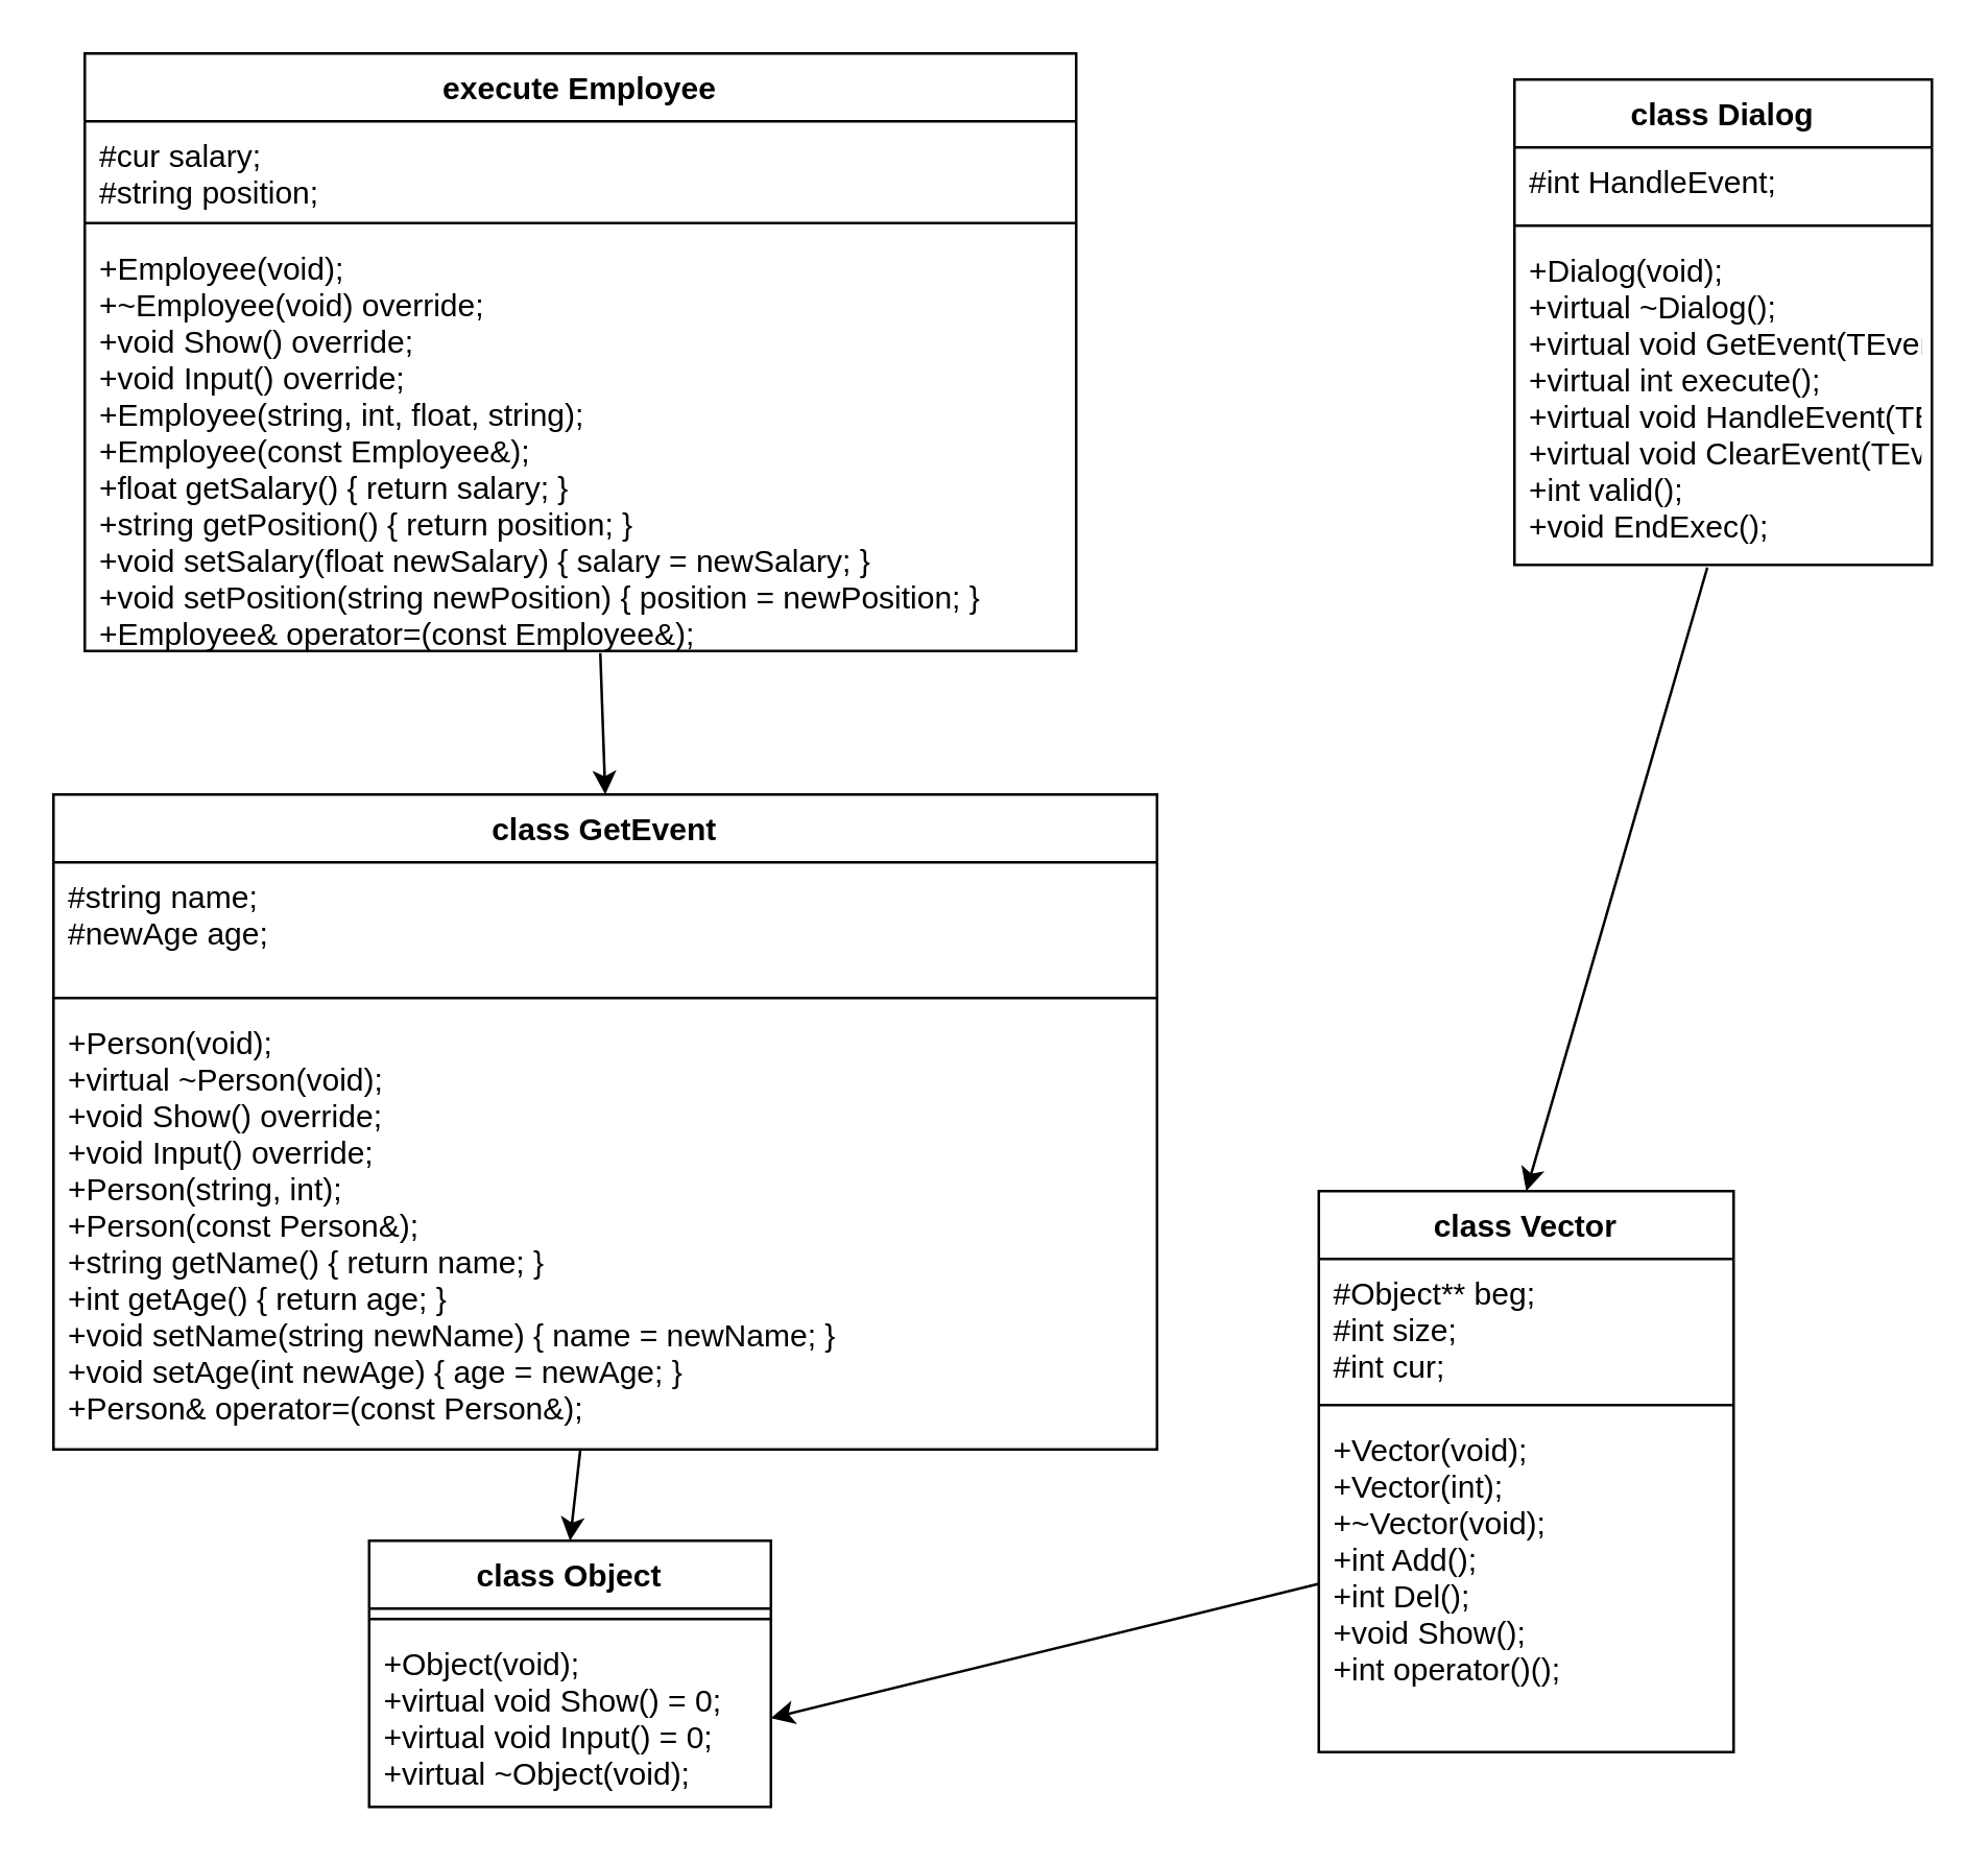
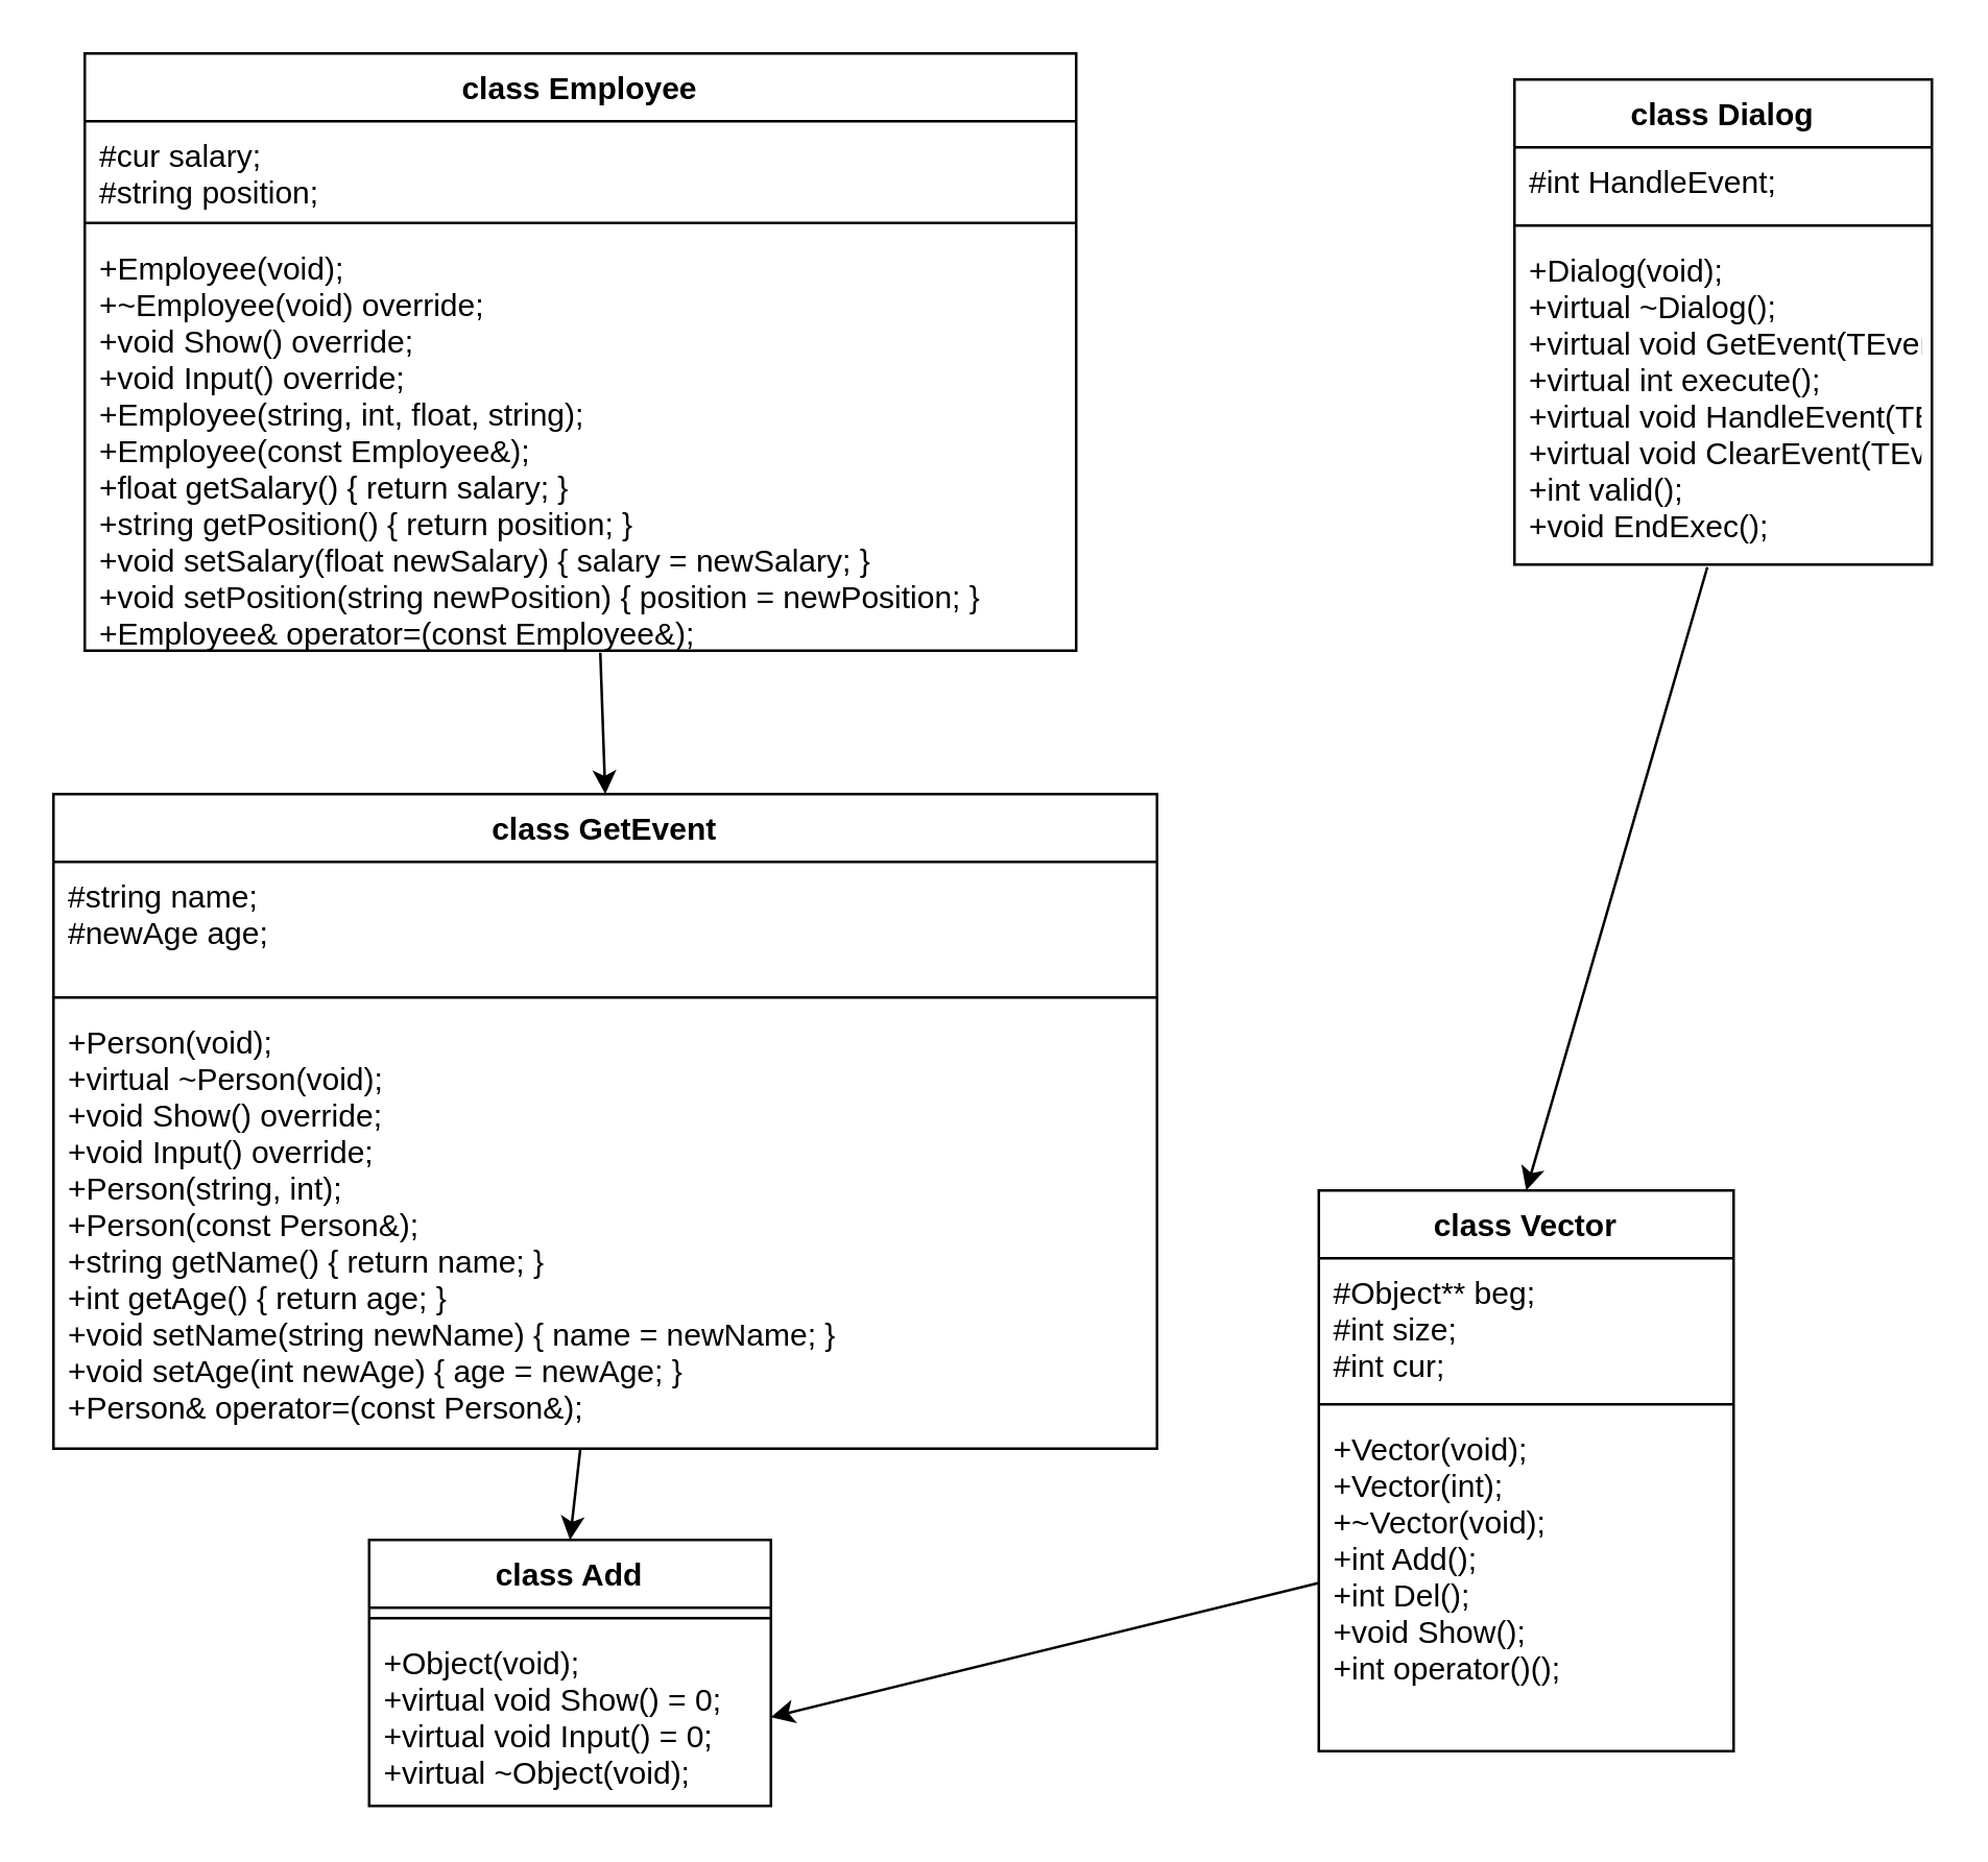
- <mxCell id="5" value="execute Employee" style="swimlane;fontStyle=1;align=center;verticalAlign=top;childLayout=stackLayout;horizontal=1;startSize=26;horizontalStack=0;resizeParent=1;resizeParentMax=0;resizeLast=0;collapsible=1;marginBottom=0;" vertex="1" parent="1"><mxGeometry x="32" y="20" width="380" height="229" as="geometry" /></mxCell>
+ <mxCell id="5" value="class Employee" style="swimlane;fontStyle=1;align=center;verticalAlign=top;childLayout=stackLayout;horizontal=1;startSize=26;horizontalStack=0;resizeParent=1;resizeParentMax=0;resizeLast=0;collapsible=1;marginBottom=0;" vertex="1" parent="1"><mxGeometry x="32" y="20" width="380" height="229" as="geometry" /></mxCell>
- <mxCell id="2" value="class Object" style="swimlane;fontStyle=1;align=center;verticalAlign=top;childLayout=stackLayout;horizontal=1;startSize=26;horizontalStack=0;resizeParent=1;resizeParentMax=0;resizeLast=0;collapsible=1;marginBottom=0;" vertex="1" parent="1"><mxGeometry x="141" y="590" width="154" height="102" as="geometry" /></mxCell>
+ <mxCell id="2" value="class Add" style="swimlane;fontStyle=1;align=center;verticalAlign=top;childLayout=stackLayout;horizontal=1;startSize=26;horizontalStack=0;resizeParent=1;resizeParentMax=0;resizeLast=0;collapsible=1;marginBottom=0;" vertex="1" parent="1"><mxGeometry x="141" y="590" width="154" height="102" as="geometry" /></mxCell>
